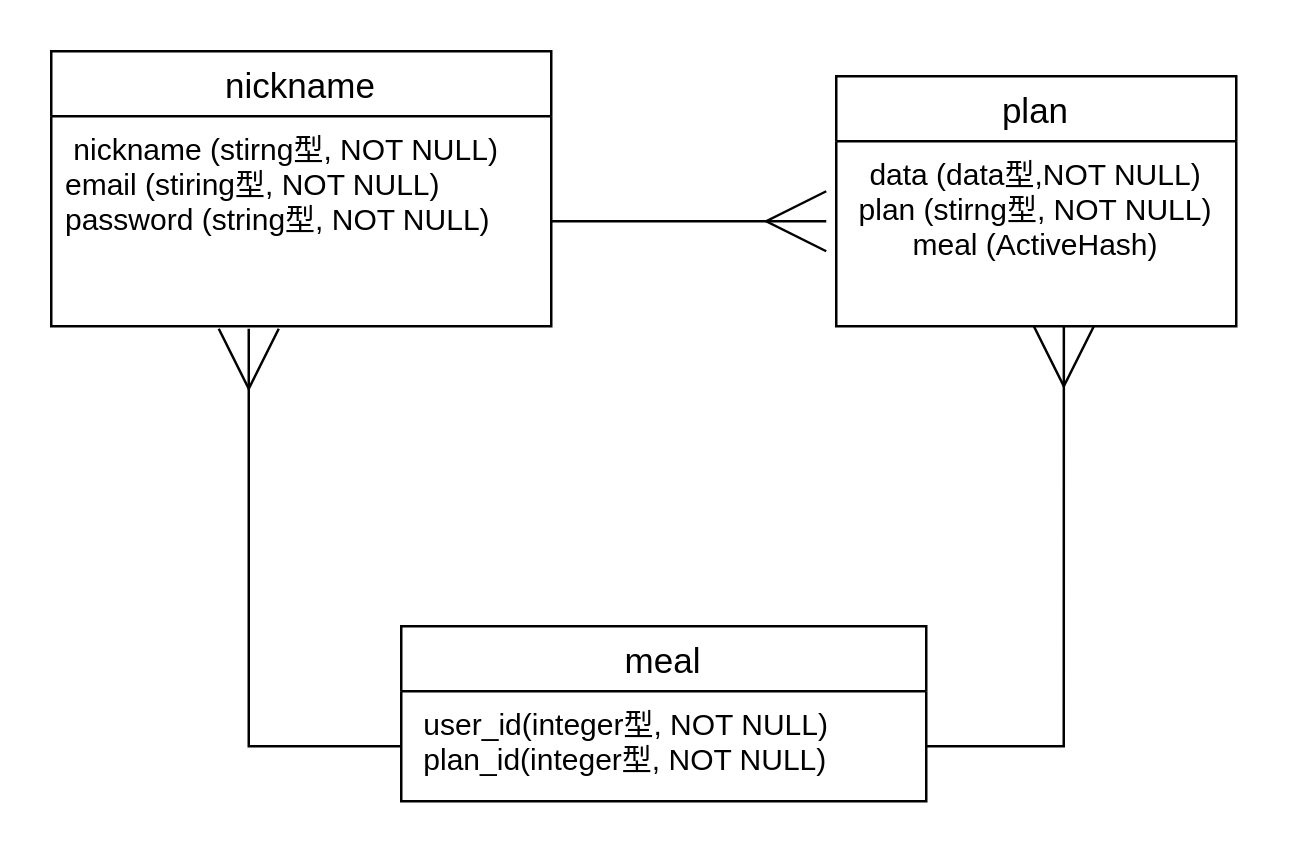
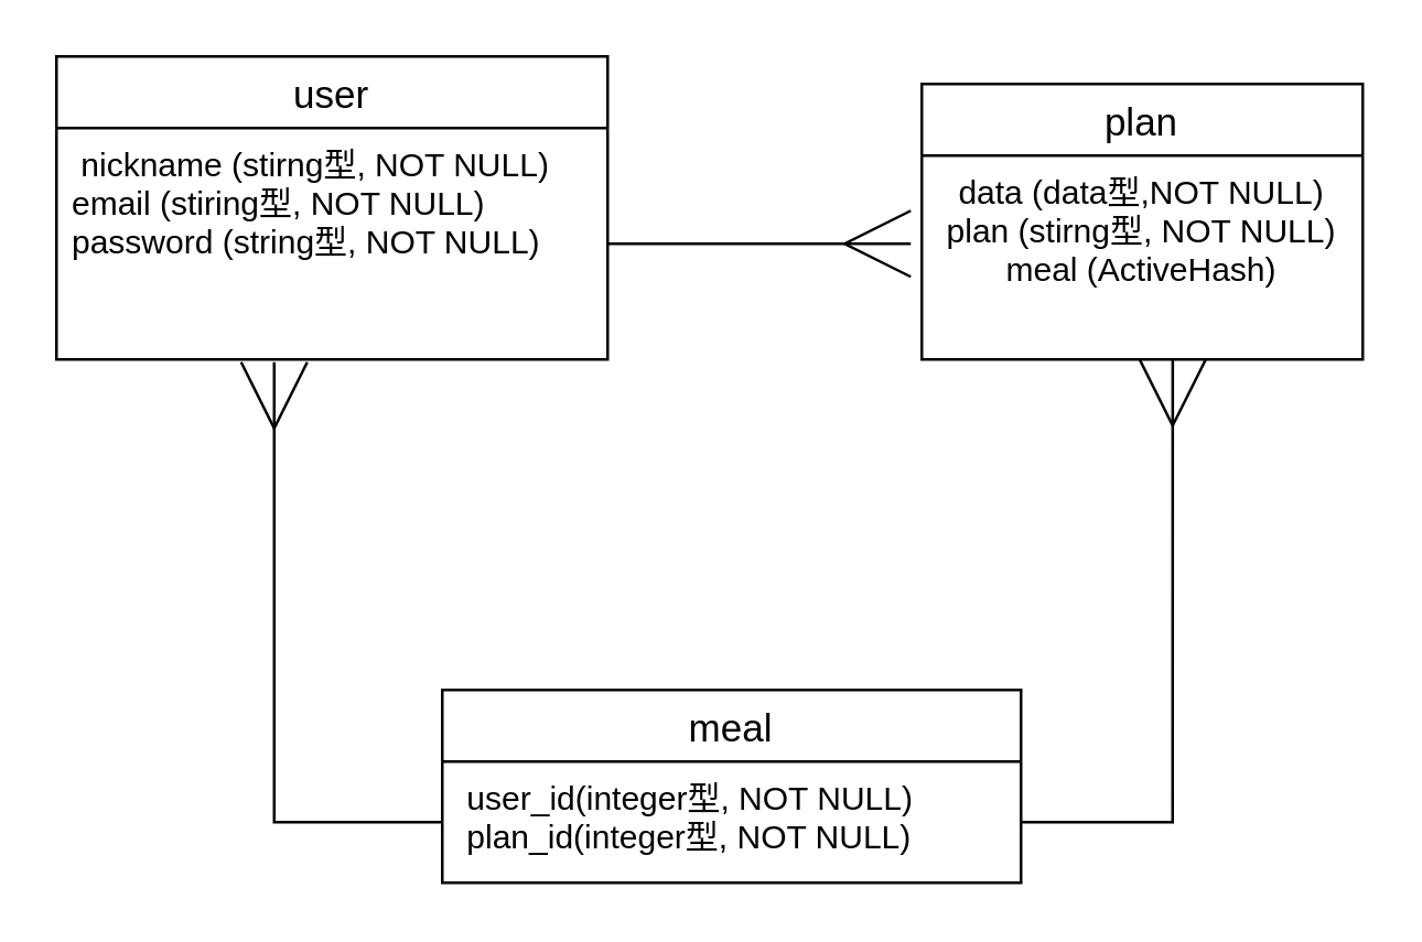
- <mxCell id="2" value="nickname" style="swimlane;fontStyle=0;childLayout=stackLayout;horizontal=1;startSize=26;horizontalStack=0;resizeParent=1;resizeParentMax=0;resizeLast=0;collapsible=1;marginBottom=0;align=center;fontSize=14;" parent="1" vertex="1"><mxGeometry x="20" y="20" width="200" height="110" as="geometry" /></mxCell>
+ <mxCell id="2" value="user" style="swimlane;fontStyle=0;childLayout=stackLayout;horizontal=1;startSize=26;horizontalStack=0;resizeParent=1;resizeParentMax=0;resizeLast=0;collapsible=1;marginBottom=0;align=center;fontSize=14;" parent="1" vertex="1"><mxGeometry x="20" y="20" width="200" height="110" as="geometry" /></mxCell>
